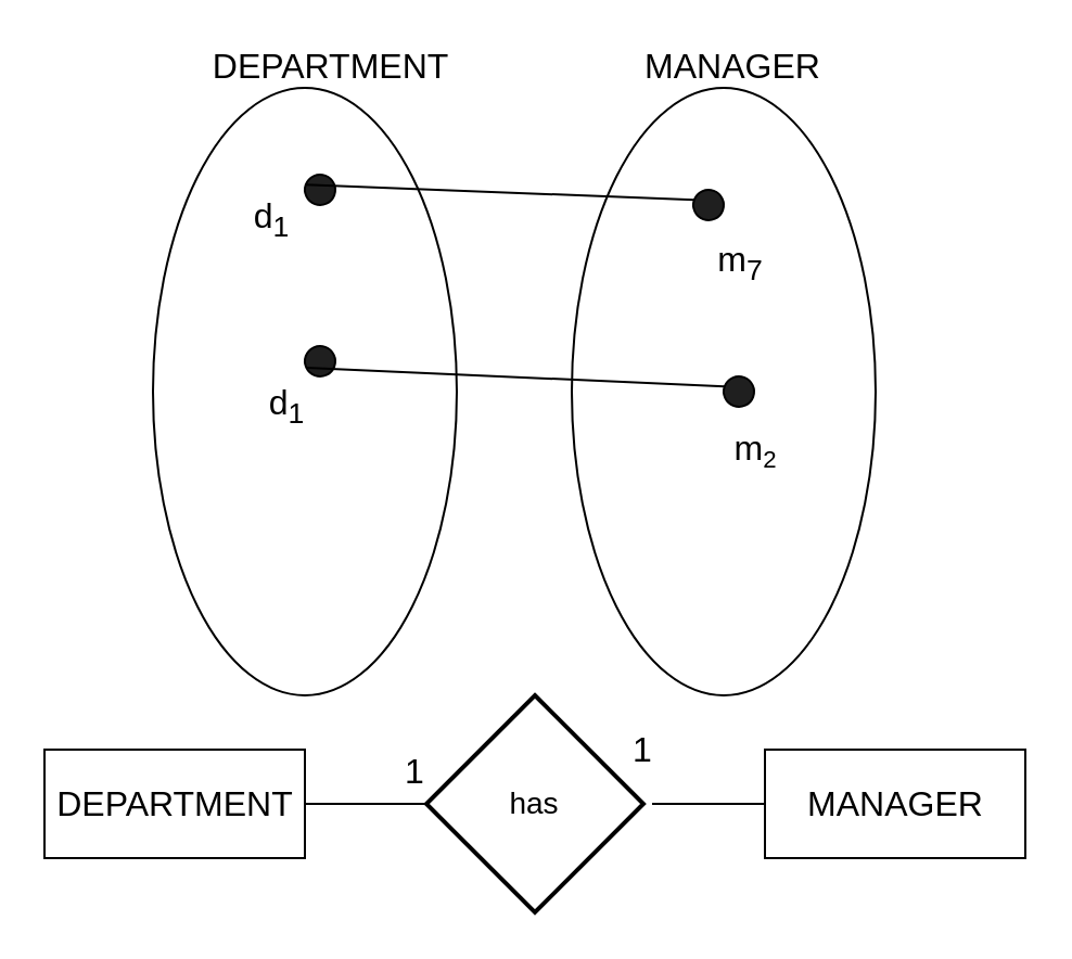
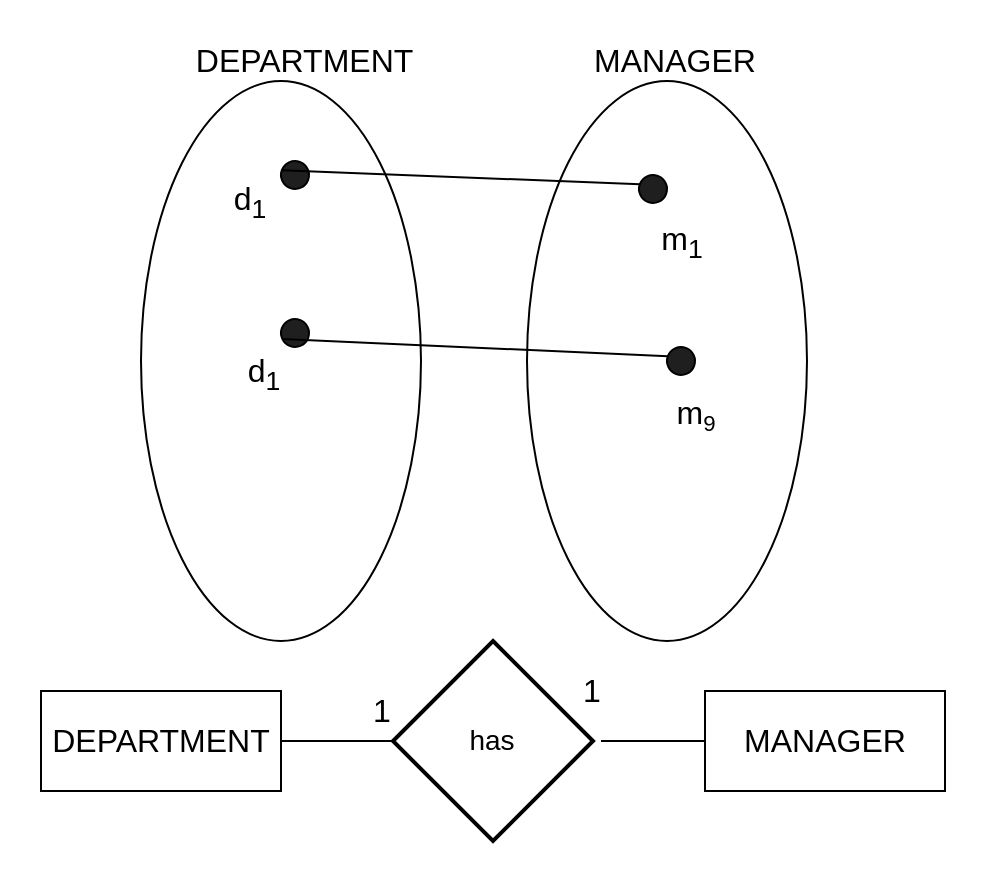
- <mxCell id="21" value="m&lt;sub&gt;7&lt;/sub&gt;" style="text;html=1;strokeColor=none;fillColor=none;align=center;verticalAlign=middle;whiteSpace=wrap;rounded=0;fontSize=16;" parent="1" vertex="1"><mxGeometry x="326" y="111" width="30" height="20" as="geometry" /></mxCell>
+ <mxCell id="21" value="m&lt;sub&gt;1&lt;/sub&gt;" style="text;html=1;strokeColor=none;fillColor=none;align=center;verticalAlign=middle;whiteSpace=wrap;rounded=0;fontSize=16;" parent="1" vertex="1"><mxGeometry x="326" y="111" width="30" height="20" as="geometry" /></mxCell>
- <mxCell id="22" value="m&lt;span style=&quot;font-size: 13.333px&quot;&gt;&lt;sub&gt;2&lt;/sub&gt;&lt;/span&gt;" style="text;html=1;strokeColor=none;fillColor=none;align=center;verticalAlign=middle;whiteSpace=wrap;rounded=0;fontSize=16;" parent="1" vertex="1"><mxGeometry x="333" y="197" width="30" height="20" as="geometry" /></mxCell>
+ <mxCell id="22" value="m&lt;span style=&quot;font-size: 13.333px&quot;&gt;&lt;sub&gt;9&lt;/sub&gt;&lt;/span&gt;" style="text;html=1;strokeColor=none;fillColor=none;align=center;verticalAlign=middle;whiteSpace=wrap;rounded=0;fontSize=16;" parent="1" vertex="1"><mxGeometry x="333" y="197" width="30" height="20" as="geometry" /></mxCell>
